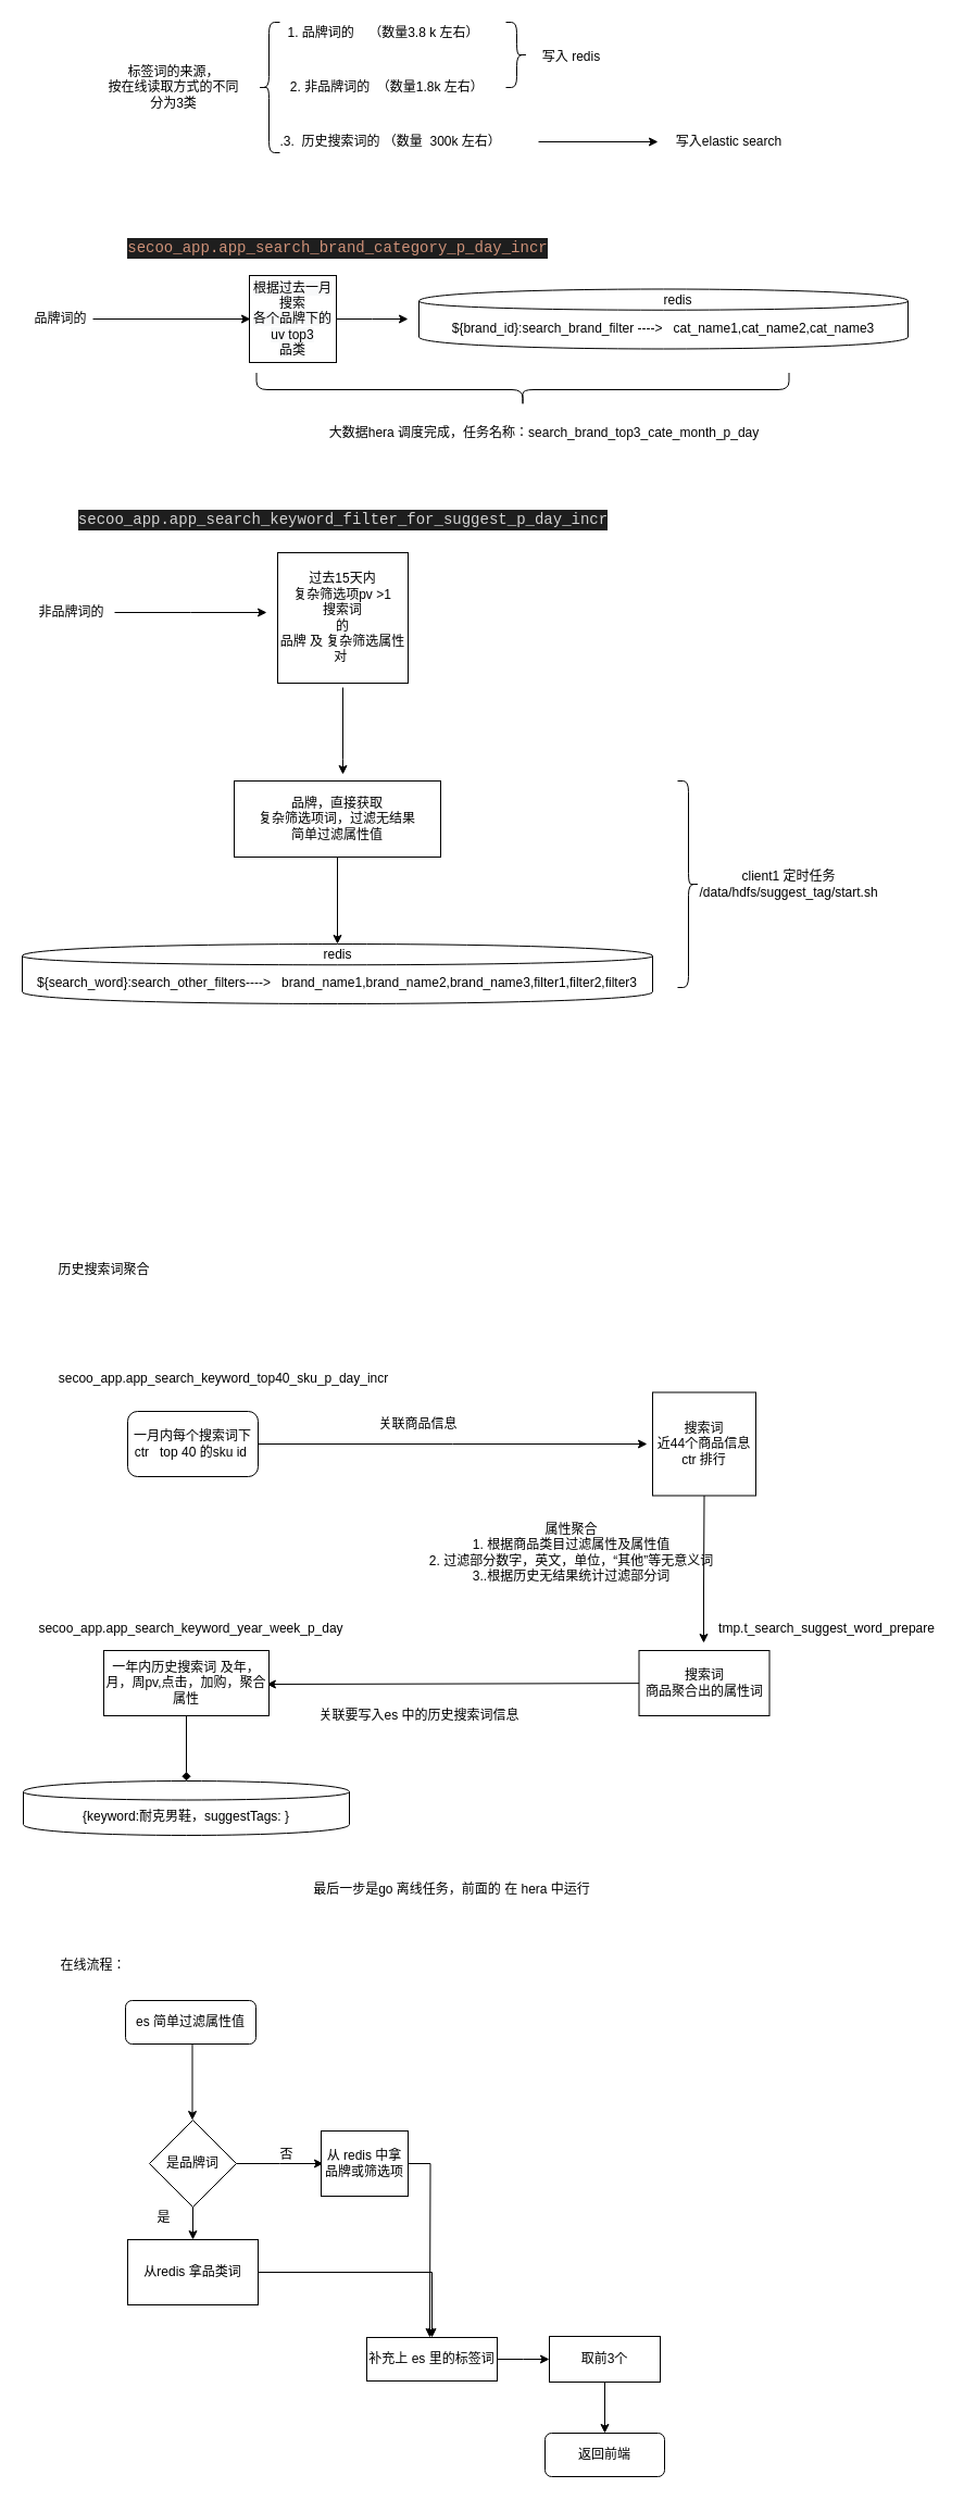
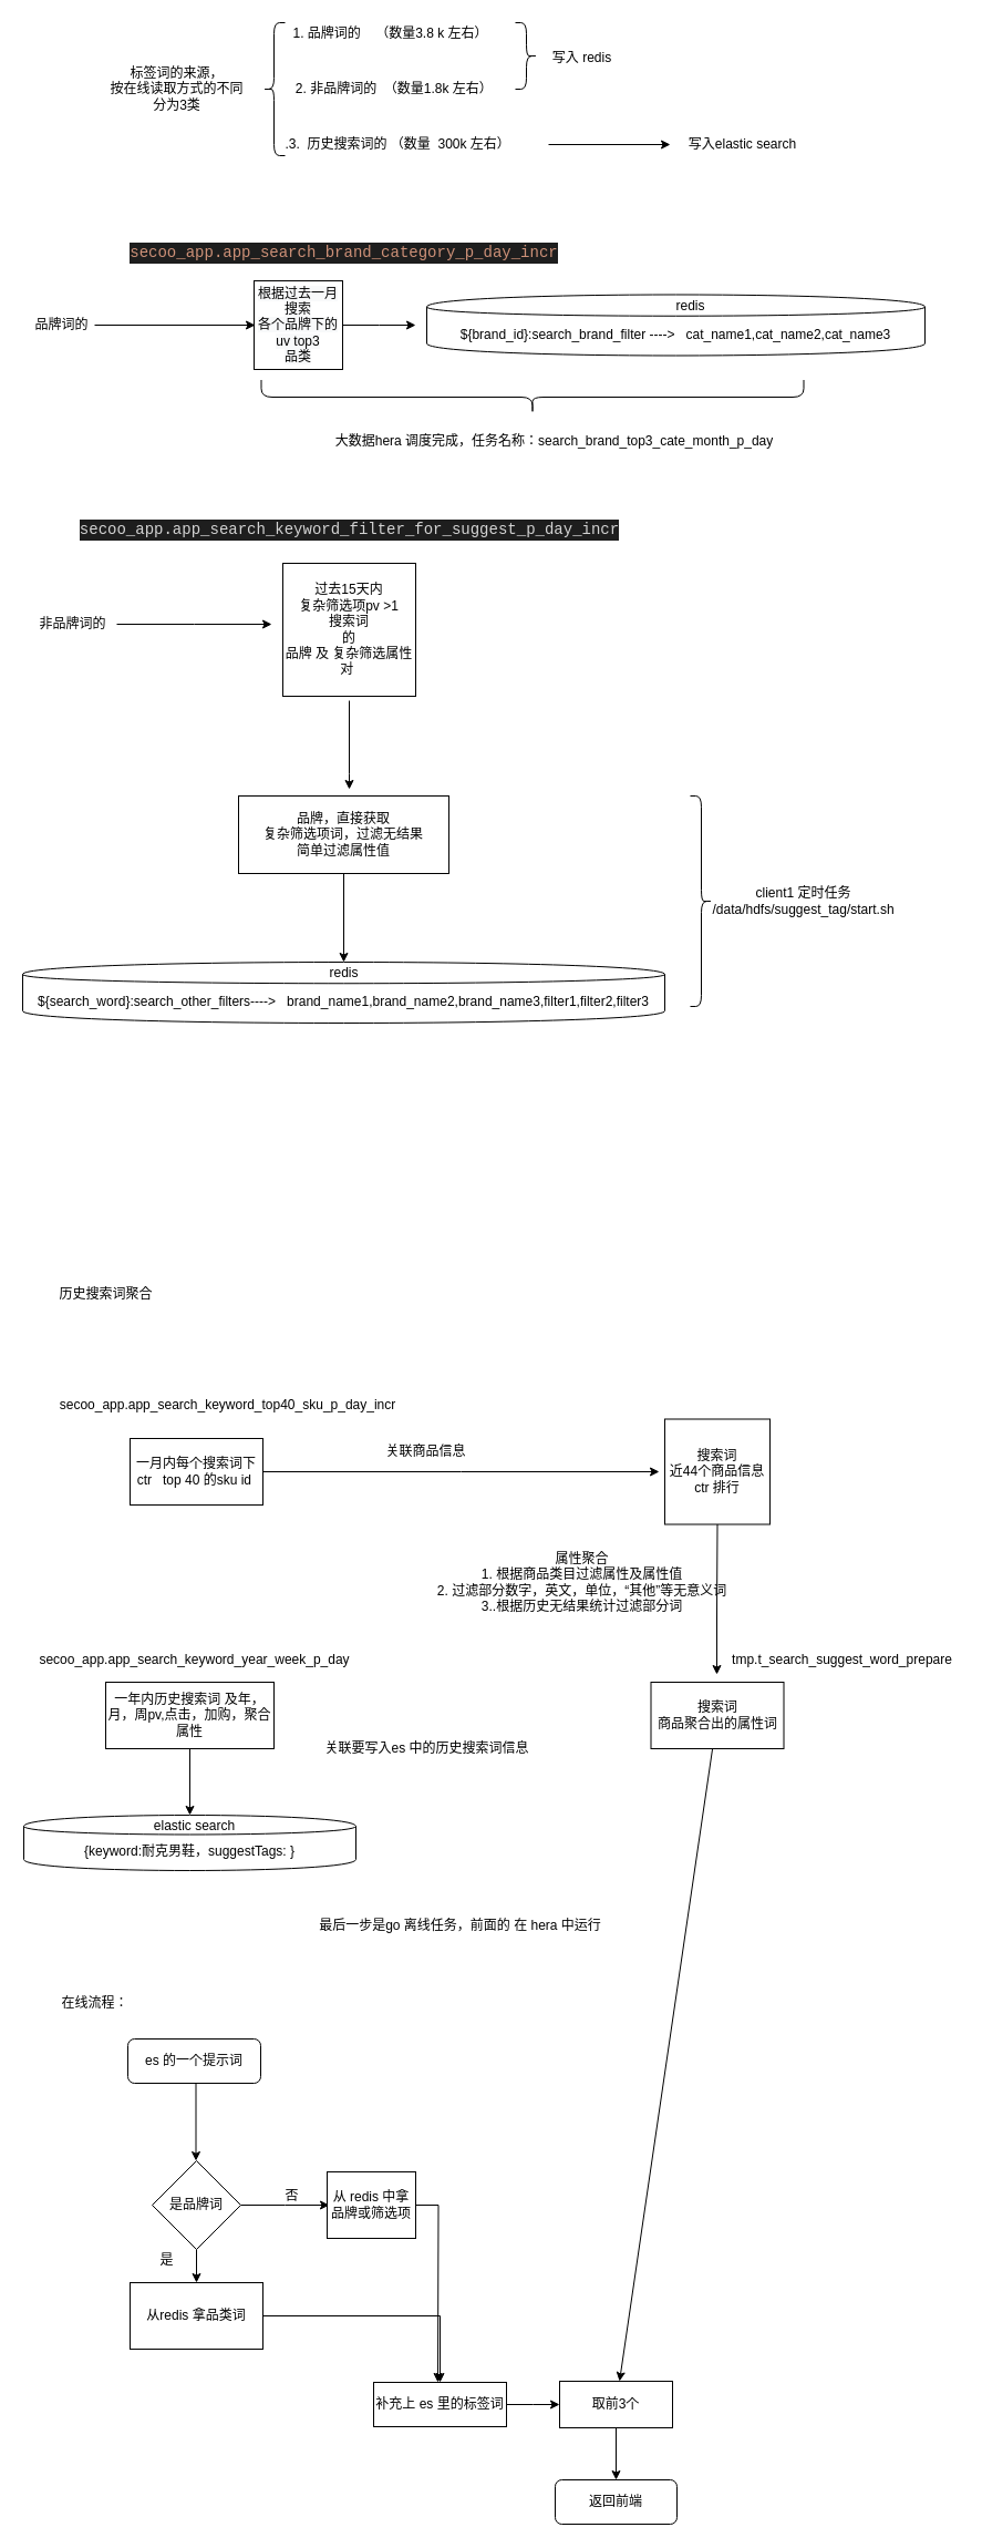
- <mxCell id="35" value="一月内每个搜索词下&lt;br&gt;ctr&amp;nbsp; &amp;nbsp;top 40 的sku id&amp;nbsp;" style="whiteSpace=wrap;html=1;rounded=1;" vertex="1" parent="1"><mxGeometry x="117" y="1298" width="120" height="60" as="geometry" /></mxCell>
+ <mxCell id="35" value="一月内每个搜索词下&lt;br&gt;ctr&amp;nbsp; &amp;nbsp;top 40 的sku id&amp;nbsp;" style="rounded=0;whiteSpace=wrap;html=1;" vertex="1" parent="1"><mxGeometry x="117" y="1298" width="120" height="60" as="geometry" /></mxCell>
- <mxCell id="41" value="" style="endArrow=classic;html=1;entryX=0.986;entryY=0.517;entryDx=0;entryDy=0;entryPerimeter=0;" edge="1" parent="1" source="38" target="43"><mxGeometry width="50" height="50" relative="1" as="geometry"><mxPoint x="429" y="1598" as="sourcePoint" /><mxPoint x="255" y="1549" as="targetPoint" /></mxGeometry></mxCell>
+ <mxCell id="41" value="" style="endArrow=classic;html=1;" edge="1" parent="1" source="38" target="64"><mxGeometry width="50" height="50" relative="1" as="geometry"><mxPoint x="429" y="1598" as="sourcePoint" /><mxPoint x="255" y="1549" as="targetPoint" /></mxGeometry></mxCell>
- <mxCell id="42" value="" style="edgeStyle=orthogonalEdgeStyle;rounded=0;orthogonalLoop=1;jettySize=auto;html=1;endArrow=diamond;" edge="1" parent="1" source="43" target="46"><mxGeometry relative="1" as="geometry" /></mxCell>
+ <mxCell id="42" value="" style="edgeStyle=orthogonalEdgeStyle;rounded=0;orthogonalLoop=1;jettySize=auto;html=1;" edge="1" parent="1" source="43" target="46"><mxGeometry relative="1" as="geometry" /></mxCell>
+ <mxCell id="47" value="elastic search" style="text;html=1;align=center;verticalAlign=middle;resizable=0;points=[];autosize=1;" vertex="1" parent="1"><mxGeometry x="130" y="1638" width="90" height="20" as="geometry" /></mxCell>
- <mxCell id="51" value="es 简单过滤属性值" style="rounded=1;whiteSpace=wrap;html=1;" vertex="1" parent="1"><mxGeometry x="115" y="1840" width="120" height="40" as="geometry" /></mxCell>
+ <mxCell id="51" value="es 的一个提示词" style="rounded=1;whiteSpace=wrap;html=1;" vertex="1" parent="1"><mxGeometry x="115" y="1840" width="120" height="40" as="geometry" /></mxCell>
